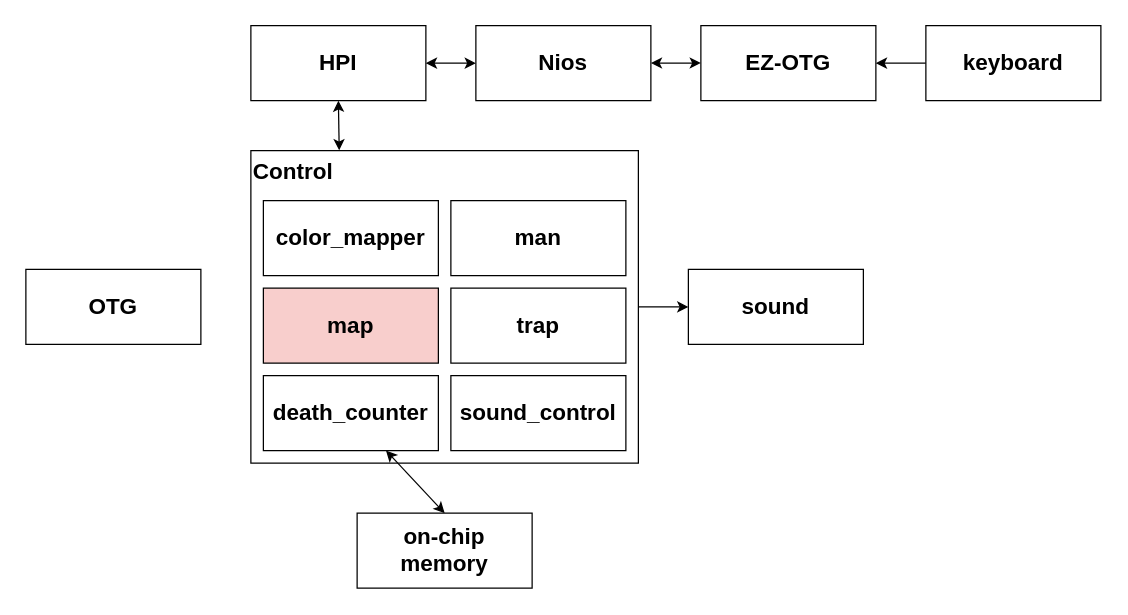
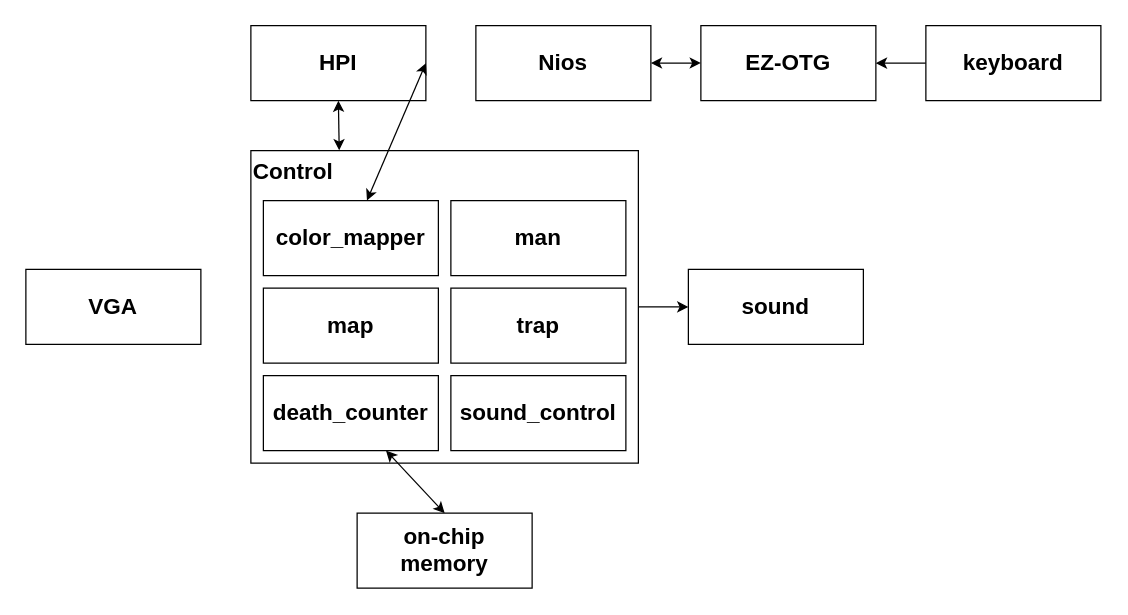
- <mxCell id="19" value="" style="endArrow=classic;startArrow=classic;html=1;exitX=1;exitY=0.5;exitDx=0;exitDy=0;entryX=0;entryY=0.5;entryDx=0;entryDy=0;" edge="1" parent="1" source="11" target="12"><mxGeometry width="50" height="50" relative="1" as="geometry"><mxPoint x="360" y="160" as="sourcePoint" /><mxPoint x="410" y="110" as="targetPoint" /></mxGeometry></mxCell>
+ <mxCell id="19" value="" style="endArrow=classic;startArrow=classic;html=1;exitX=1;exitY=0.5;exitDx=0;exitDy=0;" edge="1" parent="1" source="11" target="4"><mxGeometry width="50" height="50" relative="1" as="geometry"><mxPoint x="360" y="160" as="sourcePoint" /><mxPoint x="410" y="110" as="targetPoint" /></mxGeometry></mxCell>
- <mxCell id="10" value="&lt;font style=&quot;font-size: 18px&quot;&gt;&lt;b&gt;OTG&lt;/b&gt;&lt;/font&gt;" style="rounded=0;whiteSpace=wrap;html=1;" vertex="1" parent="1"><mxGeometry x="20" y="215" width="140" height="60" as="geometry" /></mxCell>
+ <mxCell id="10" value="&lt;font style=&quot;font-size: 18px&quot;&gt;&lt;b&gt;VGA&lt;/b&gt;&lt;/font&gt;" style="rounded=0;whiteSpace=wrap;html=1;" vertex="1" parent="1"><mxGeometry x="20" y="215" width="140" height="60" as="geometry" /></mxCell>
- <mxCell id="5" value="&lt;font style=&quot;font-size: 18px&quot;&gt;&lt;b&gt;map&lt;/b&gt;&lt;/font&gt;" style="rounded=0;whiteSpace=wrap;html=1;fillColor=#f8cecc;" vertex="1" parent="2"><mxGeometry x="10" y="110" width="140" height="60" as="geometry" /></mxCell>
+ <mxCell id="5" value="&lt;font style=&quot;font-size: 18px&quot;&gt;&lt;b&gt;map&lt;/b&gt;&lt;/font&gt;" style="rounded=0;whiteSpace=wrap;html=1;" vertex="1" parent="2"><mxGeometry x="10" y="110" width="140" height="60" as="geometry" /></mxCell>
